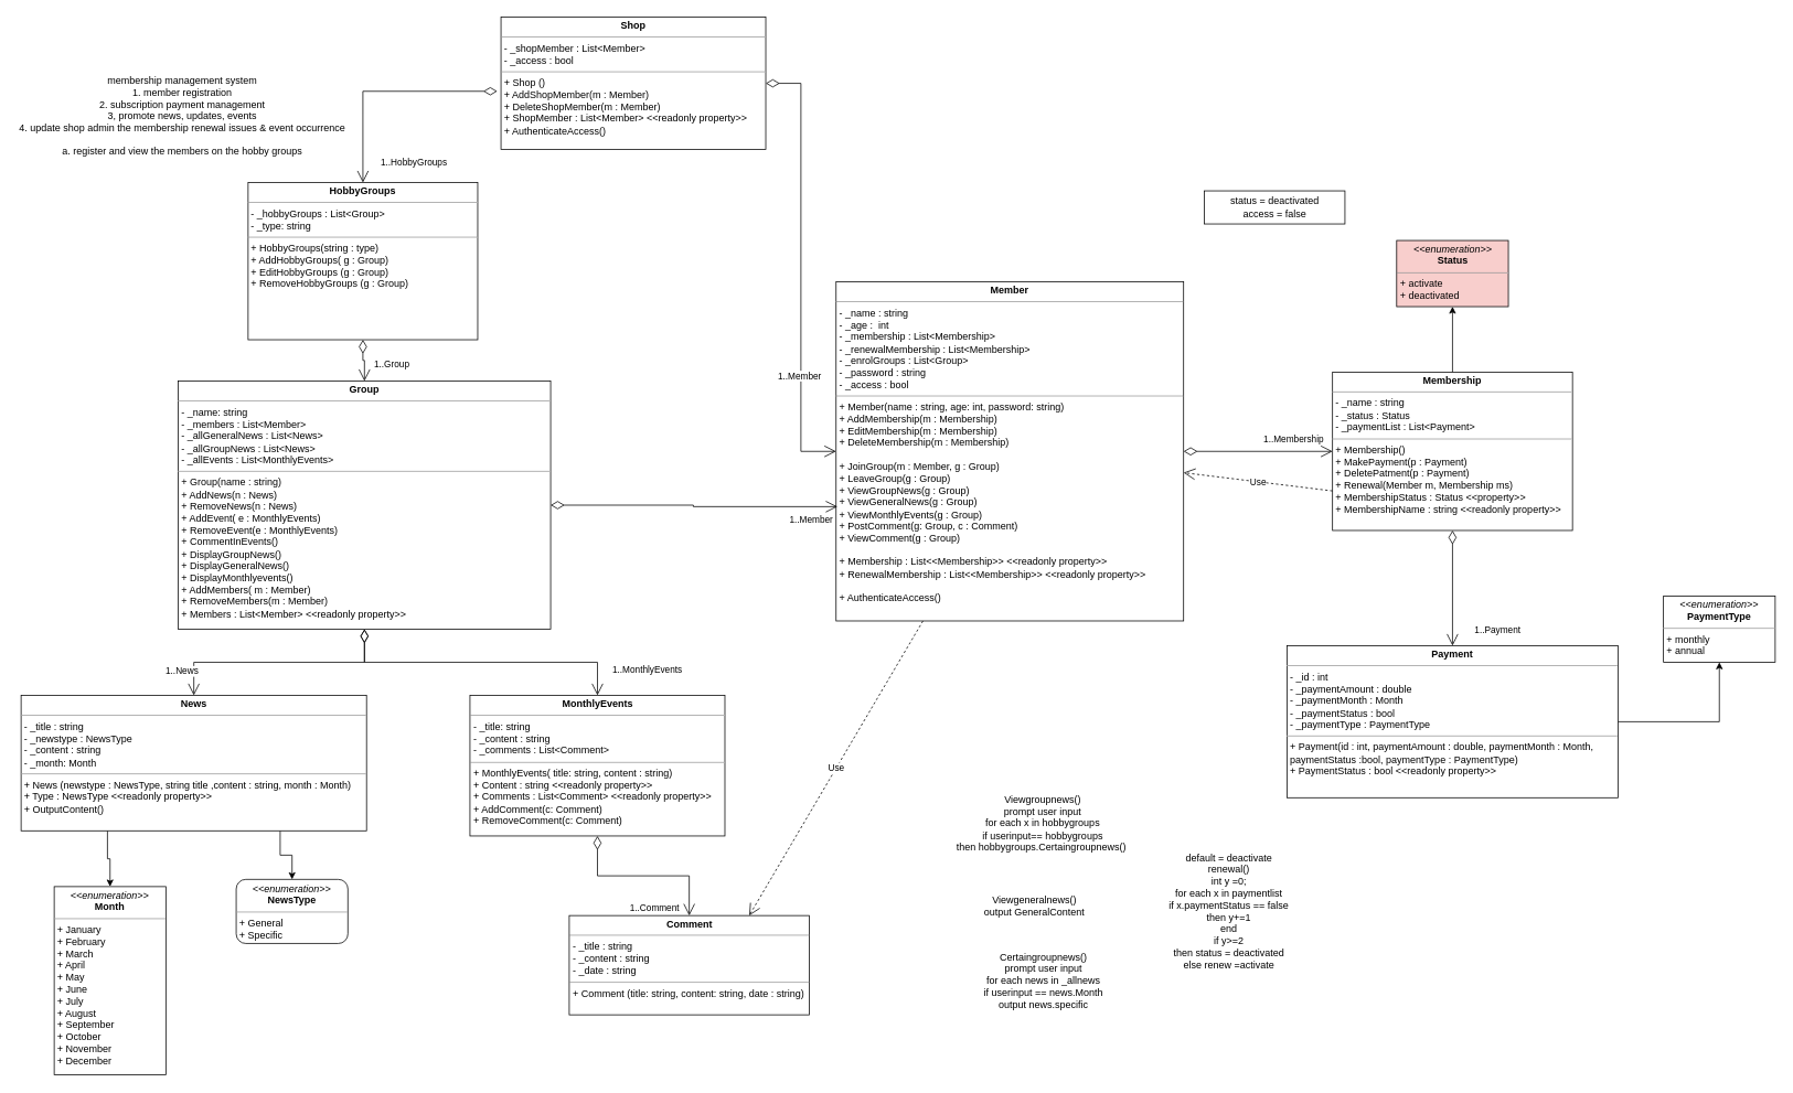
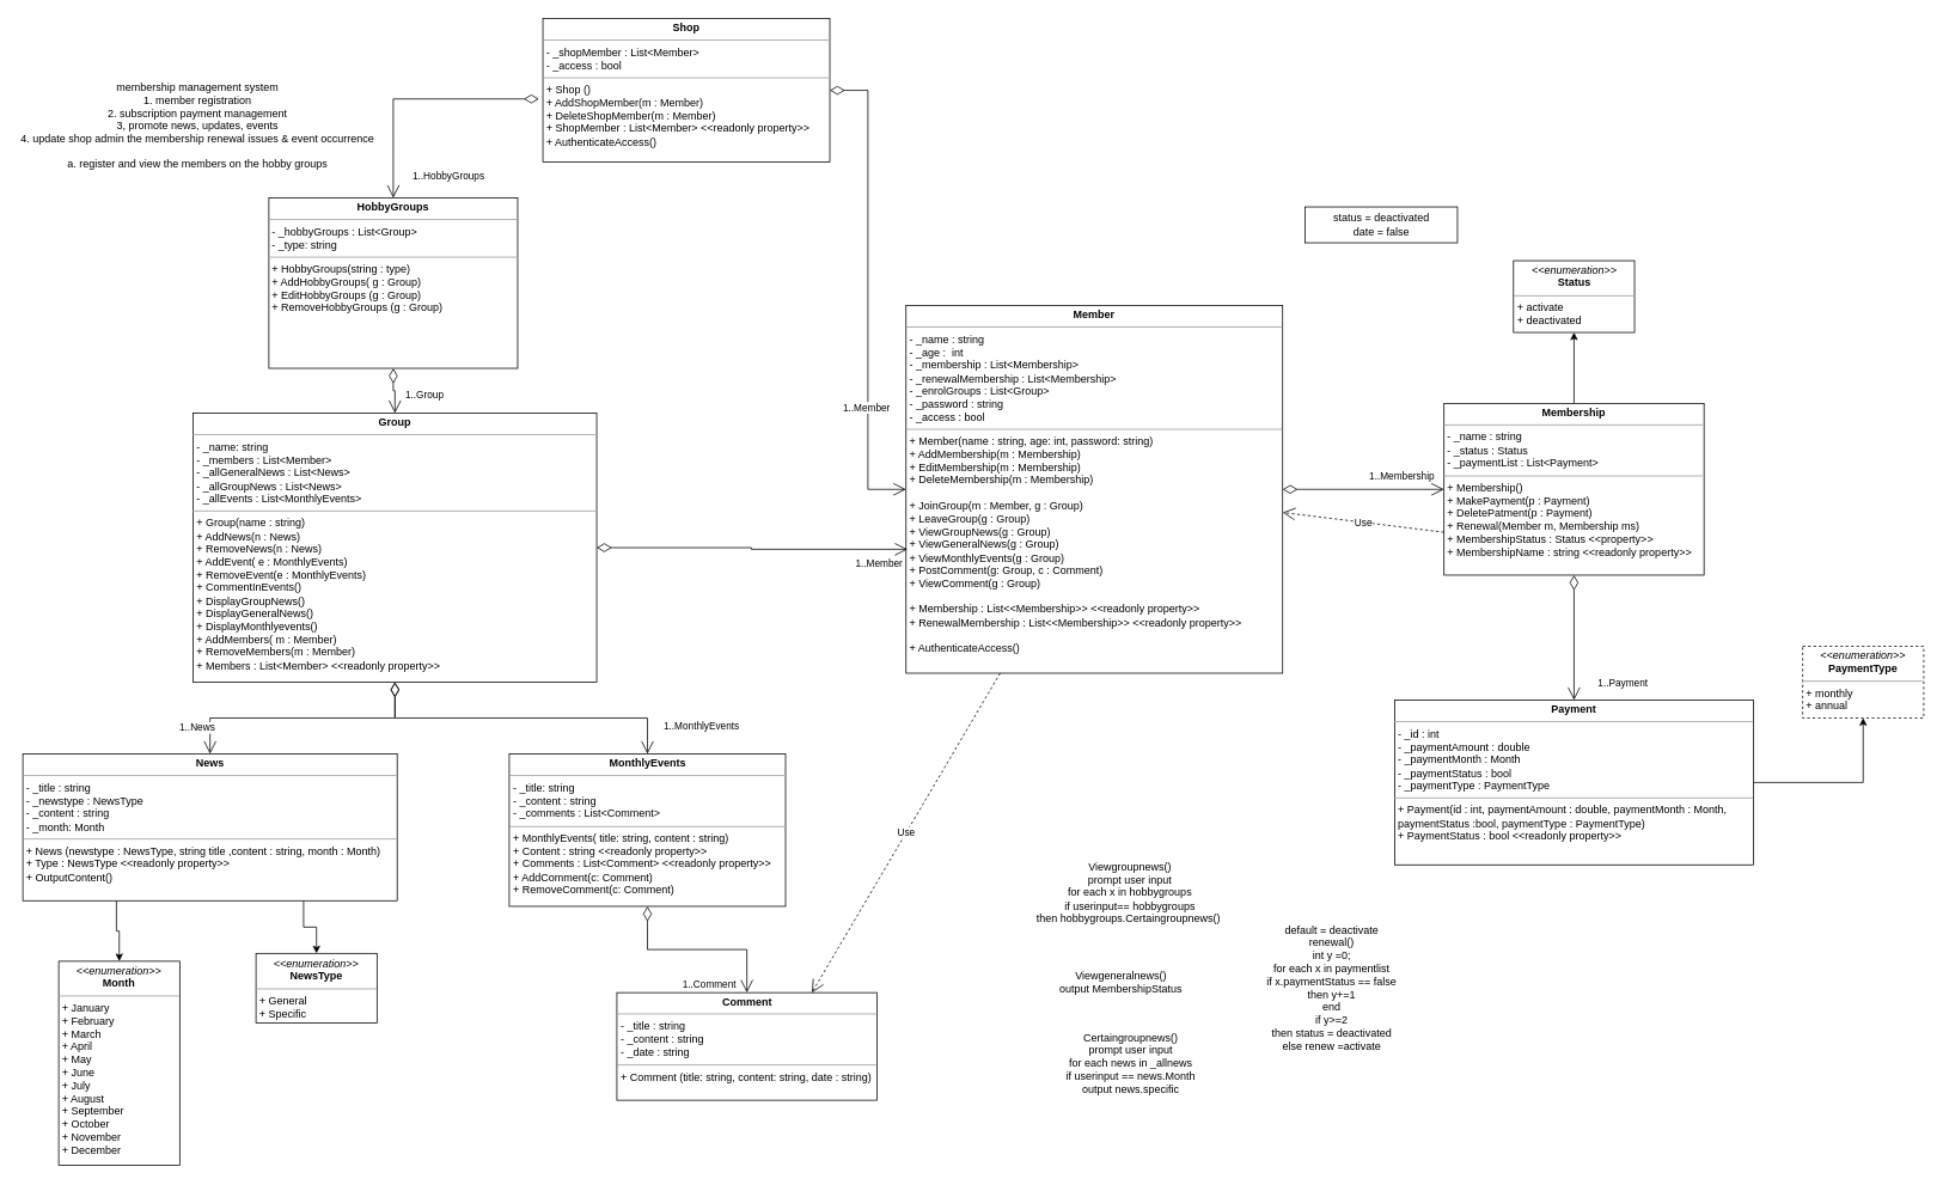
- <mxCell id="14" value="status = deactivated&lt;br&gt;access = false" style="html=1;" parent="1" vertex="1"><mxGeometry x="1455" y="230" width="170" height="40" as="geometry" /></mxCell>
+ <mxCell id="14" value="status = deactivated&lt;br&gt;date = false" style="html=1;" parent="1" vertex="1"><mxGeometry x="1455" y="230" width="170" height="40" as="geometry" /></mxCell>
- <mxCell id="13" value="&lt;p style=&quot;margin: 0px ; margin-top: 4px ; text-align: center&quot;&gt;&lt;i&gt;&amp;lt;&amp;lt;enumeration&amp;gt;&amp;gt;&lt;/i&gt;&lt;br&gt;&lt;b&gt;Status&lt;/b&gt;&lt;/p&gt;&lt;hr size=&quot;1&quot;&gt;&lt;p style=&quot;margin: 0px ; margin-left: 4px&quot;&gt;+ activate&lt;/p&gt;&lt;p style=&quot;margin: 0px ; margin-left: 4px&quot;&gt;+ deactivated&lt;/p&gt;" style="verticalAlign=top;align=left;overflow=fill;fontSize=12;fontFamily=Helvetica;html=1;fillColor=#f8cecc;" parent="1" vertex="1"><mxGeometry x="1687.5" y="290" width="135" height="80" as="geometry" /></mxCell>
+ <mxCell id="13" value="&lt;p style=&quot;margin: 0px ; margin-top: 4px ; text-align: center&quot;&gt;&lt;i&gt;&amp;lt;&amp;lt;enumeration&amp;gt;&amp;gt;&lt;/i&gt;&lt;br&gt;&lt;b&gt;Status&lt;/b&gt;&lt;/p&gt;&lt;hr size=&quot;1&quot;&gt;&lt;p style=&quot;margin: 0px ; margin-left: 4px&quot;&gt;+ activate&lt;/p&gt;&lt;p style=&quot;margin: 0px ; margin-left: 4px&quot;&gt;+ deactivated&lt;/p&gt;" style="verticalAlign=top;align=left;overflow=fill;fontSize=12;fontFamily=Helvetica;html=1;" parent="1" vertex="1"><mxGeometry x="1687.5" y="290" width="135" height="80" as="geometry" /></mxCell>
- <mxCell id="18" value="&lt;p style=&quot;margin: 0px ; margin-top: 4px ; text-align: center&quot;&gt;&lt;i&gt;&amp;lt;&amp;lt;enumeration&amp;gt;&amp;gt;&lt;/i&gt;&lt;br&gt;&lt;b&gt;PaymentType&lt;/b&gt;&lt;/p&gt;&lt;hr size=&quot;1&quot;&gt;&lt;p style=&quot;margin: 0px ; margin-left: 4px&quot;&gt;+ monthly&lt;/p&gt;&lt;p style=&quot;margin: 0px ; margin-left: 4px&quot;&gt;+ annual&lt;/p&gt;&lt;p style=&quot;margin: 0px ; margin-left: 4px&quot;&gt;&lt;br&gt;&lt;/p&gt;" style="verticalAlign=top;align=left;overflow=fill;fontSize=12;fontFamily=Helvetica;html=1;" parent="1" vertex="1"><mxGeometry x="2010" y="720" width="135" height="80" as="geometry" /></mxCell>
+ <mxCell id="18" value="&lt;p style=&quot;margin: 0px ; margin-top: 4px ; text-align: center&quot;&gt;&lt;i&gt;&amp;lt;&amp;lt;enumeration&amp;gt;&amp;gt;&lt;/i&gt;&lt;br&gt;&lt;b&gt;PaymentType&lt;/b&gt;&lt;/p&gt;&lt;hr size=&quot;1&quot;&gt;&lt;p style=&quot;margin: 0px ; margin-left: 4px&quot;&gt;+ monthly&lt;/p&gt;&lt;p style=&quot;margin: 0px ; margin-left: 4px&quot;&gt;+ annual&lt;/p&gt;&lt;p style=&quot;margin: 0px ; margin-left: 4px&quot;&gt;&lt;br&gt;&lt;/p&gt;" style="verticalAlign=top;align=left;overflow=fill;fontSize=12;fontFamily=Helvetica;html=1;dashed=1;" parent="1" vertex="1"><mxGeometry x="2010" y="720" width="135" height="80" as="geometry" /></mxCell>
- <mxCell id="26" value="&lt;span&gt;Viewgeneralnews()&lt;/span&gt;&lt;br&gt;output GeneralContent" style="text;html=1;strokeColor=none;fillColor=none;align=center;verticalAlign=middle;whiteSpace=wrap;rounded=0;" parent="1" vertex="1"><mxGeometry x="1135" y="1050" width="230" height="90" as="geometry" /></mxCell>
+ <mxCell id="26" value="&lt;span&gt;Viewgeneralnews()&lt;/span&gt;&lt;br&gt;output MembershipStatus" style="text;html=1;strokeColor=none;fillColor=none;align=center;verticalAlign=middle;whiteSpace=wrap;rounded=0;" parent="1" vertex="1"><mxGeometry x="1135" y="1050" width="230" height="90" as="geometry" /></mxCell>
- <mxCell id="12" value="&lt;p style=&quot;margin: 0px ; margin-top: 4px ; text-align: center&quot;&gt;&lt;i&gt;&amp;lt;&amp;lt;enumeration&amp;gt;&amp;gt;&lt;/i&gt;&lt;br&gt;&lt;b&gt;NewsType&lt;/b&gt;&lt;/p&gt;&lt;hr size=&quot;1&quot;&gt;&lt;p style=&quot;margin: 0px ; margin-left: 4px&quot;&gt;+ General&lt;/p&gt;&lt;p style=&quot;margin: 0px ; margin-left: 4px&quot;&gt;+ Specific&lt;/p&gt;" style="verticalAlign=top;align=left;overflow=fill;fontSize=12;fontFamily=Helvetica;html=1;rounded=1;" parent="1" vertex="1"><mxGeometry x="285" y="1062.5" width="135" height="77.5" as="geometry" /></mxCell>
+ <mxCell id="12" value="&lt;p style=&quot;margin: 0px ; margin-top: 4px ; text-align: center&quot;&gt;&lt;i&gt;&amp;lt;&amp;lt;enumeration&amp;gt;&amp;gt;&lt;/i&gt;&lt;br&gt;&lt;b&gt;NewsType&lt;/b&gt;&lt;/p&gt;&lt;hr size=&quot;1&quot;&gt;&lt;p style=&quot;margin: 0px ; margin-left: 4px&quot;&gt;+ General&lt;/p&gt;&lt;p style=&quot;margin: 0px ; margin-left: 4px&quot;&gt;+ Specific&lt;/p&gt;" style="verticalAlign=top;align=left;overflow=fill;fontSize=12;fontFamily=Helvetica;html=1;" parent="1" vertex="1"><mxGeometry x="285" y="1062.5" width="135" height="77.5" as="geometry" /></mxCell>
